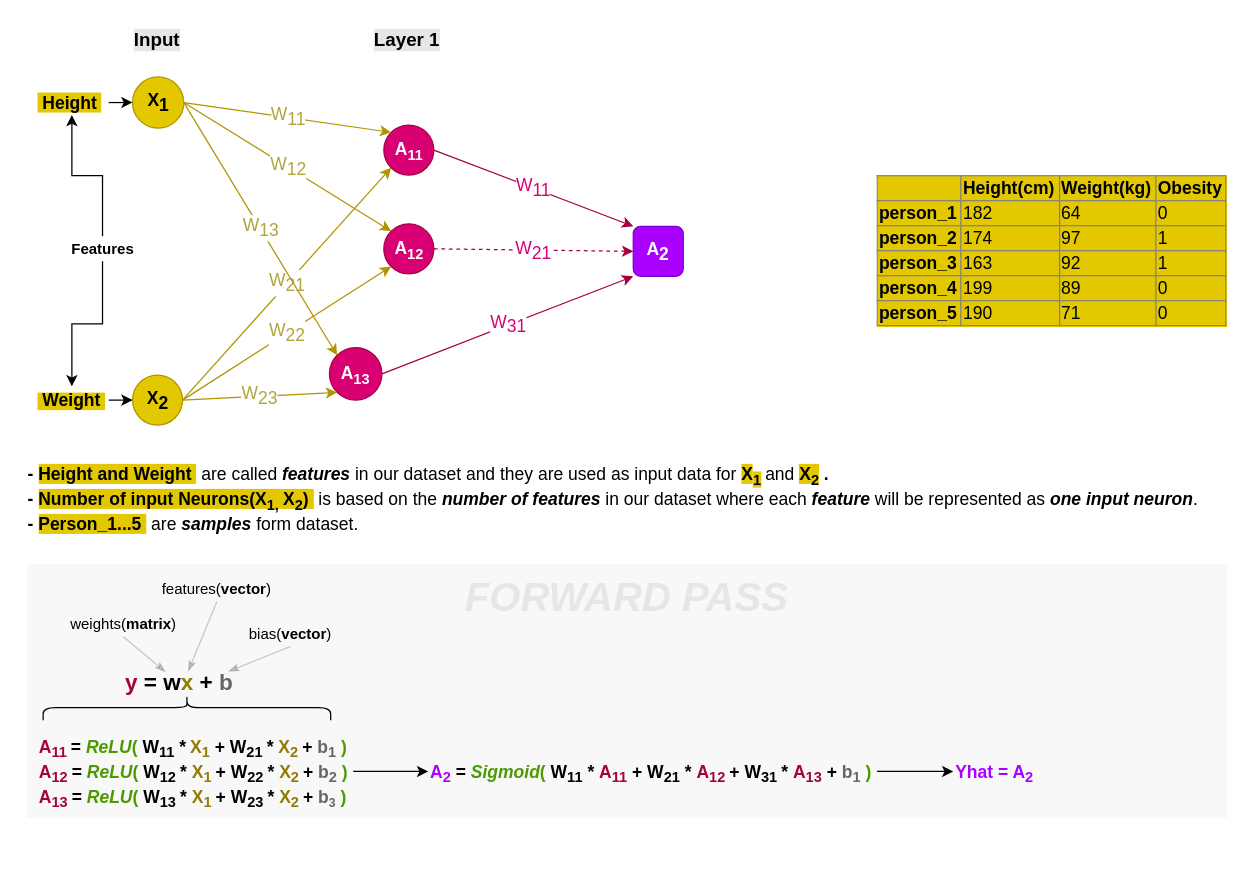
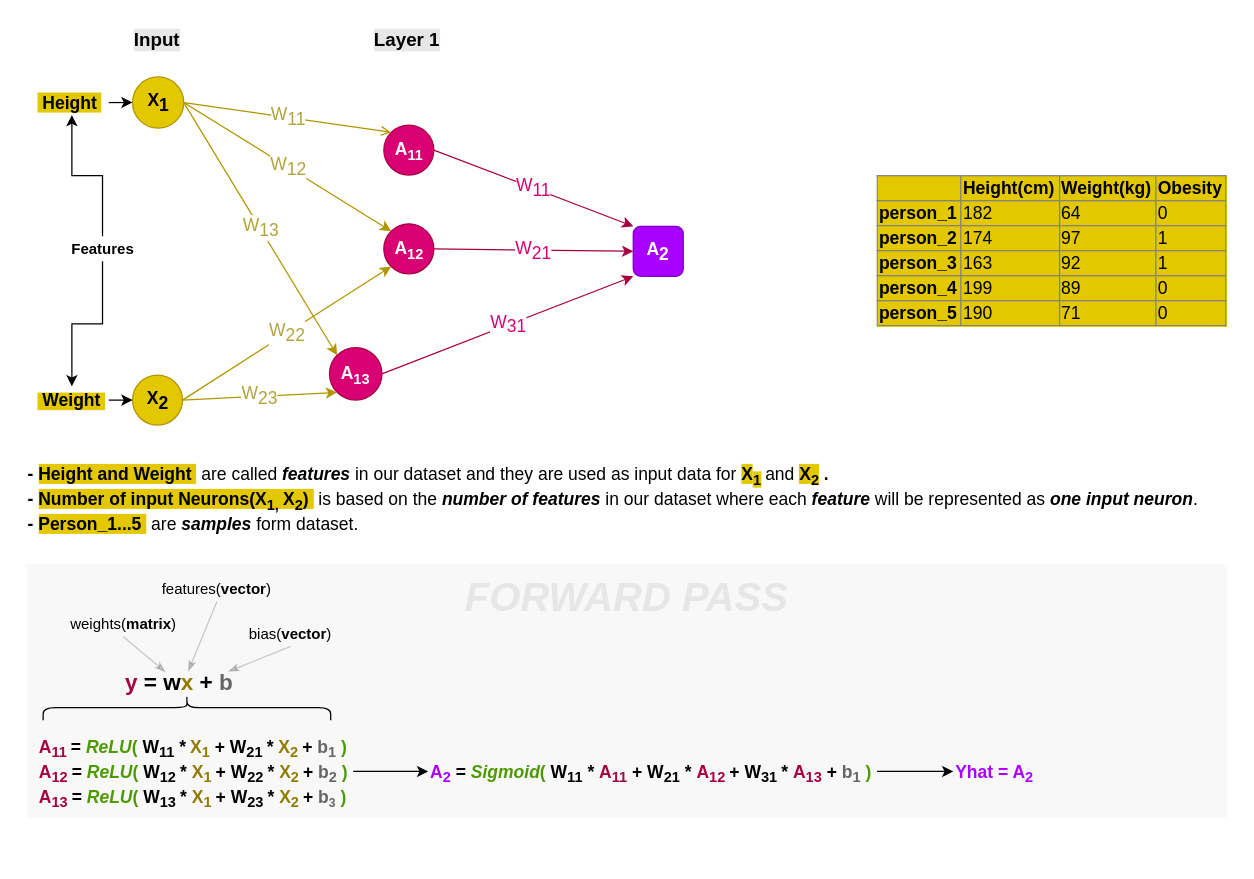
- <mxCell id="22" value="&lt;font style=&quot;font-size: 14px;&quot;&gt;&lt;span style=&quot;font-size: 14px;&quot;&gt;W&lt;sub style=&quot;font-size: 14px;&quot;&gt;11&lt;/sub&gt;&lt;/span&gt;&lt;/font&gt;" style="orthogonalLoop=1;jettySize=auto;html=1;exitX=1;exitY=0.5;exitDx=0;exitDy=0;strokeColor=#B09500;curved=1;fillColor=#e3c800;fontSize=14;fontStyle=0;fontColor=#B0A43C;labelBackgroundColor=#ffffff;entryX=0;entryY=0;entryDx=0;entryDy=0;" parent="2" source="20" target="21" edge="1"><mxGeometry x="0.005" relative="1" as="geometry"><mxPoint x="366.5" y="20" as="targetPoint" /><mxPoint as="offset" /></mxGeometry></mxCell>
+ <mxCell id="22" value="&lt;font style=&quot;font-size: 14px;&quot;&gt;&lt;span style=&quot;font-size: 14px;&quot;&gt;W&lt;sub style=&quot;font-size: 14px;&quot;&gt;11&lt;/sub&gt;&lt;/span&gt;&lt;/font&gt;" style="orthogonalLoop=1;jettySize=auto;html=1;exitX=1;exitY=0.5;exitDx=0;exitDy=0;strokeColor=#B09500;curved=1;fillColor=#e3c800;fontSize=14;fontStyle=0;fontColor=#B0A43C;labelBackgroundColor=#ffffff;entryX=0;entryY=0;entryDx=0;entryDy=0;endArrow=open;" parent="2" source="20" target="21" edge="1"><mxGeometry x="0.005" relative="1" as="geometry"><mxPoint x="366.5" y="20" as="targetPoint" /><mxPoint as="offset" /></mxGeometry></mxCell>
- <mxCell id="33" value="W&lt;sub style=&quot;font-size: 14px;&quot;&gt;21&lt;/sub&gt;" style="edgeStyle=none;rounded=0;orthogonalLoop=1;jettySize=auto;html=1;exitX=1;exitY=0.5;exitDx=0;exitDy=0;entryX=0;entryY=0.5;entryDx=0;entryDy=0;fillColor=#d80073;strokeColor=#A50040;fontSize=14;fontColor=#D80073;dashed=1;" parent="2" source="25" target="31" edge="1"><mxGeometry relative="1" as="geometry" /></mxCell>
+ <mxCell id="33" value="W&lt;sub style=&quot;font-size: 14px;&quot;&gt;21&lt;/sub&gt;" style="edgeStyle=none;rounded=0;orthogonalLoop=1;jettySize=auto;html=1;exitX=1;exitY=0.5;exitDx=0;exitDy=0;entryX=0;entryY=0.5;entryDx=0;entryDy=0;fillColor=#d80073;strokeColor=#A50040;fontSize=14;fontColor=#D80073;" parent="2" source="25" target="31" edge="1"><mxGeometry relative="1" as="geometry" /></mxCell>
- <mxCell id="23" value="W&lt;sub style=&quot;font-size: 14px;&quot;&gt;21&lt;/sub&gt;" style="edgeStyle=none;rounded=0;orthogonalLoop=1;jettySize=auto;html=1;exitX=1;exitY=0.5;exitDx=0;exitDy=0;entryX=0;entryY=1;entryDx=0;entryDy=0;fillColor=#e3c800;strokeColor=#B09500;fontSize=14;labelBackgroundColor=#ffffff;fontColor=#B0A43C;" parent="2" source="24" target="21" edge="1"><mxGeometry relative="1" as="geometry"><mxPoint x="372.357" y="-5.429" as="targetPoint" /></mxGeometry></mxCell>
